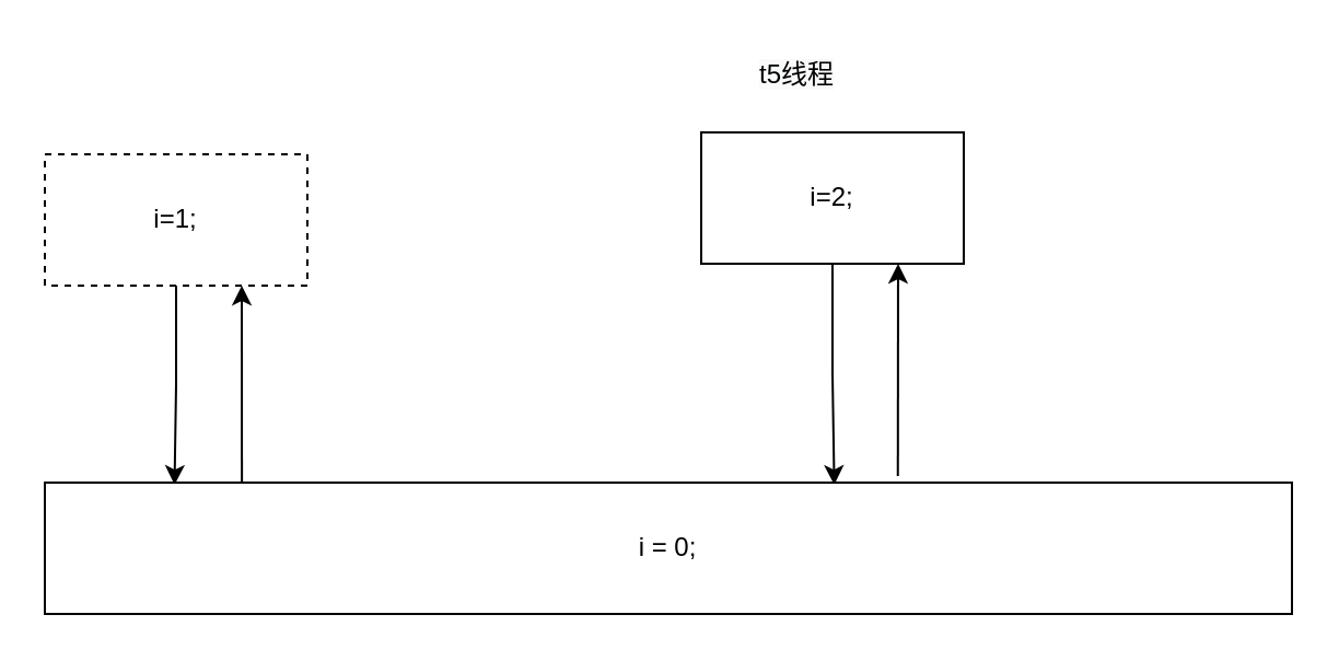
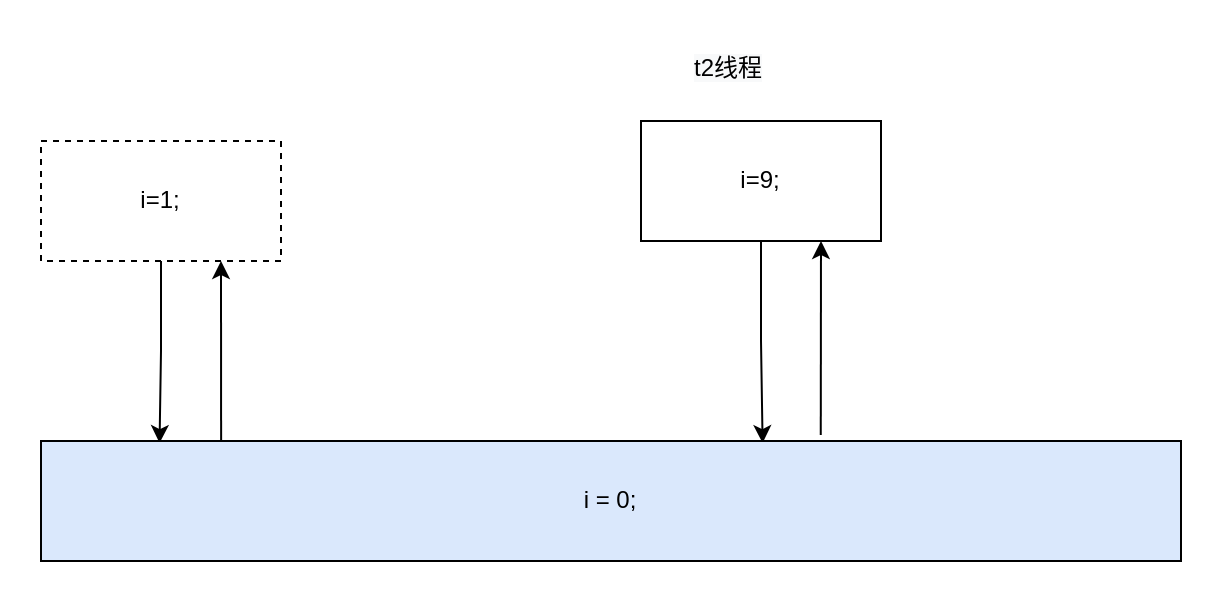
- <mxCell id="7" value="&lt;span style=&quot;color: rgb(0, 0, 0); font-family: Helvetica; font-size: 12px; font-style: normal; font-variant-ligatures: normal; font-variant-caps: normal; font-weight: 400; letter-spacing: normal; orphans: 2; text-align: center; text-indent: 0px; text-transform: none; widows: 2; word-spacing: 0px; -webkit-text-stroke-width: 0px; background-color: rgb(248, 249, 250); text-decoration-thickness: initial; text-decoration-style: initial; text-decoration-color: initial; float: none; display: inline !important;&quot;&gt;t5线程&lt;/span&gt;" style="text;whiteSpace=wrap;html=1;" vertex="1" parent="1"><mxGeometry x="345" y="20" width="70" height="40" as="geometry" /></mxCell>
+ <mxCell id="7" value="&lt;span style=&quot;color: rgb(0, 0, 0); font-family: Helvetica; font-size: 12px; font-style: normal; font-variant-ligatures: normal; font-variant-caps: normal; font-weight: 400; letter-spacing: normal; orphans: 2; text-align: center; text-indent: 0px; text-transform: none; widows: 2; word-spacing: 0px; -webkit-text-stroke-width: 0px; background-color: rgb(248, 249, 250); text-decoration-thickness: initial; text-decoration-style: initial; text-decoration-color: initial; float: none; display: inline !important;&quot;&gt;t2线程&lt;/span&gt;" style="text;whiteSpace=wrap;html=1;" vertex="1" parent="1"><mxGeometry x="345" y="20" width="70" height="40" as="geometry" /></mxCell>
- <mxCell id="5" value="i=2;" style="rounded=0;whiteSpace=wrap;html=1;" vertex="1" parent="1"><mxGeometry x="320" y="60" width="120" height="60" as="geometry" /></mxCell>
+ <mxCell id="5" value="i=9;" style="rounded=0;whiteSpace=wrap;html=1;" vertex="1" parent="1"><mxGeometry x="320" y="60" width="120" height="60" as="geometry" /></mxCell>
- <mxCell id="6" value="i = 0;" style="rounded=0;whiteSpace=wrap;html=1;" vertex="1" parent="1"><mxGeometry x="20" y="220" width="570" height="60" as="geometry" /></mxCell>
+ <mxCell id="6" value="i = 0;" style="rounded=0;whiteSpace=wrap;html=1;fillColor=#dae8fc;" vertex="1" parent="1"><mxGeometry x="20" y="220" width="570" height="60" as="geometry" /></mxCell>
